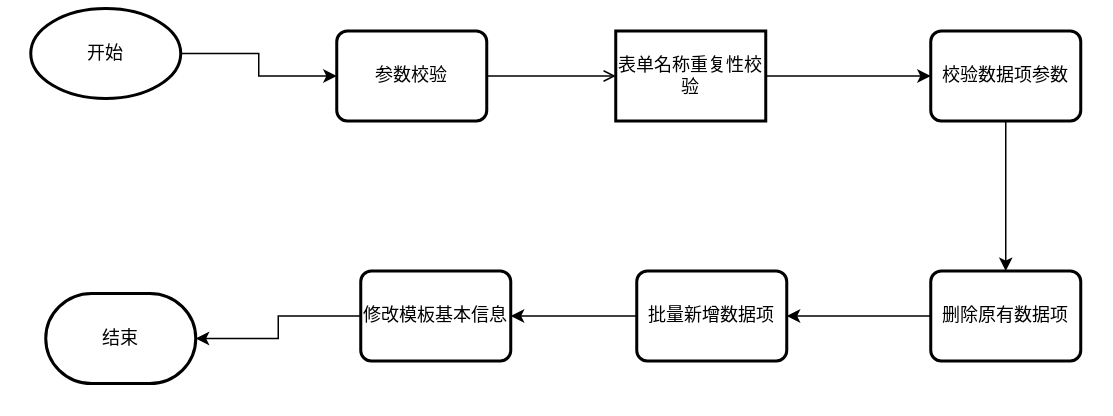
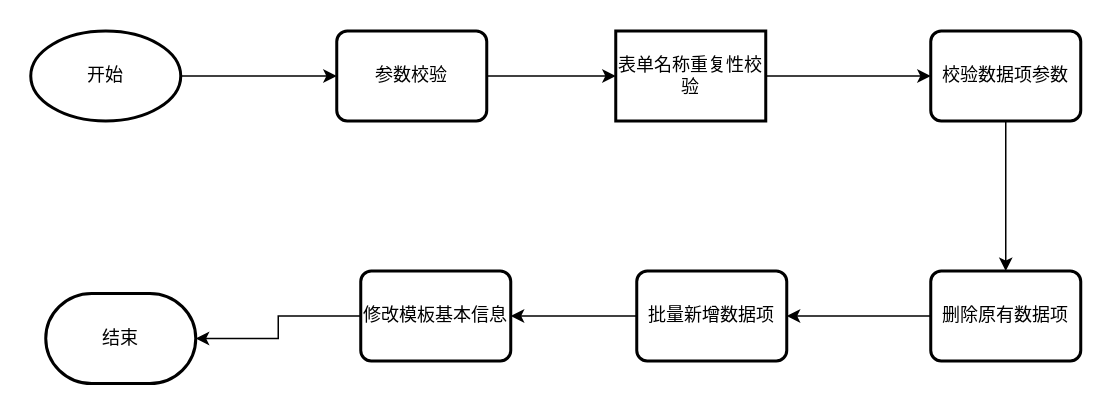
- <mxCell id="3" value="开始" style="strokeWidth=2;html=1;shape=mxgraph.flowchart.start_1;whiteSpace=wrap;" vertex="1" parent="1"><mxGeometry x="20" y="5" width="100" height="60" as="geometry" /></mxCell>
+ <mxCell id="3" value="开始" style="strokeWidth=2;html=1;shape=mxgraph.flowchart.start_1;whiteSpace=wrap;" vertex="1" parent="1"><mxGeometry x="20" y="20" width="100" height="60" as="geometry" /></mxCell>
- <mxCell id="4" value="" style="edgeStyle=orthogonalEdgeStyle;rounded=0;orthogonalLoop=1;jettySize=auto;html=1;endArrow=open;" edge="1" parent="1" source="5" target="7"><mxGeometry relative="1" as="geometry" /></mxCell>
+ <mxCell id="4" value="" style="edgeStyle=orthogonalEdgeStyle;rounded=0;orthogonalLoop=1;jettySize=auto;html=1;" edge="1" parent="1" source="5" target="7"><mxGeometry relative="1" as="geometry" /></mxCell>
